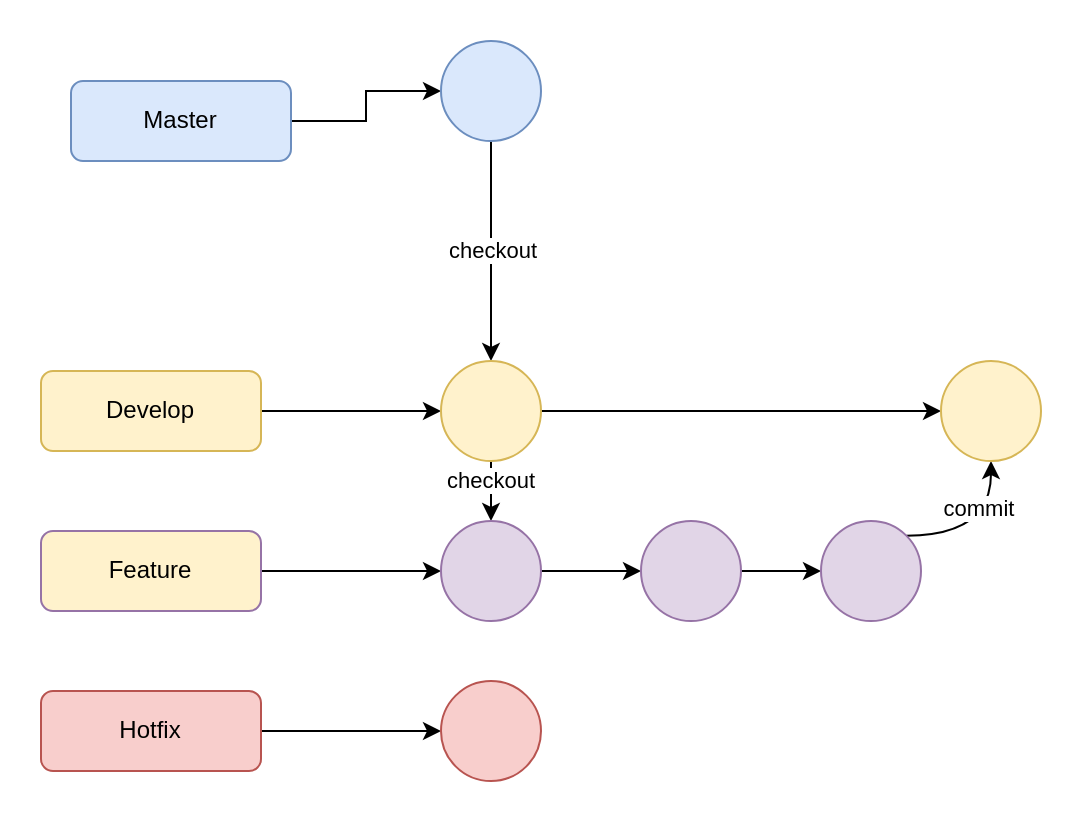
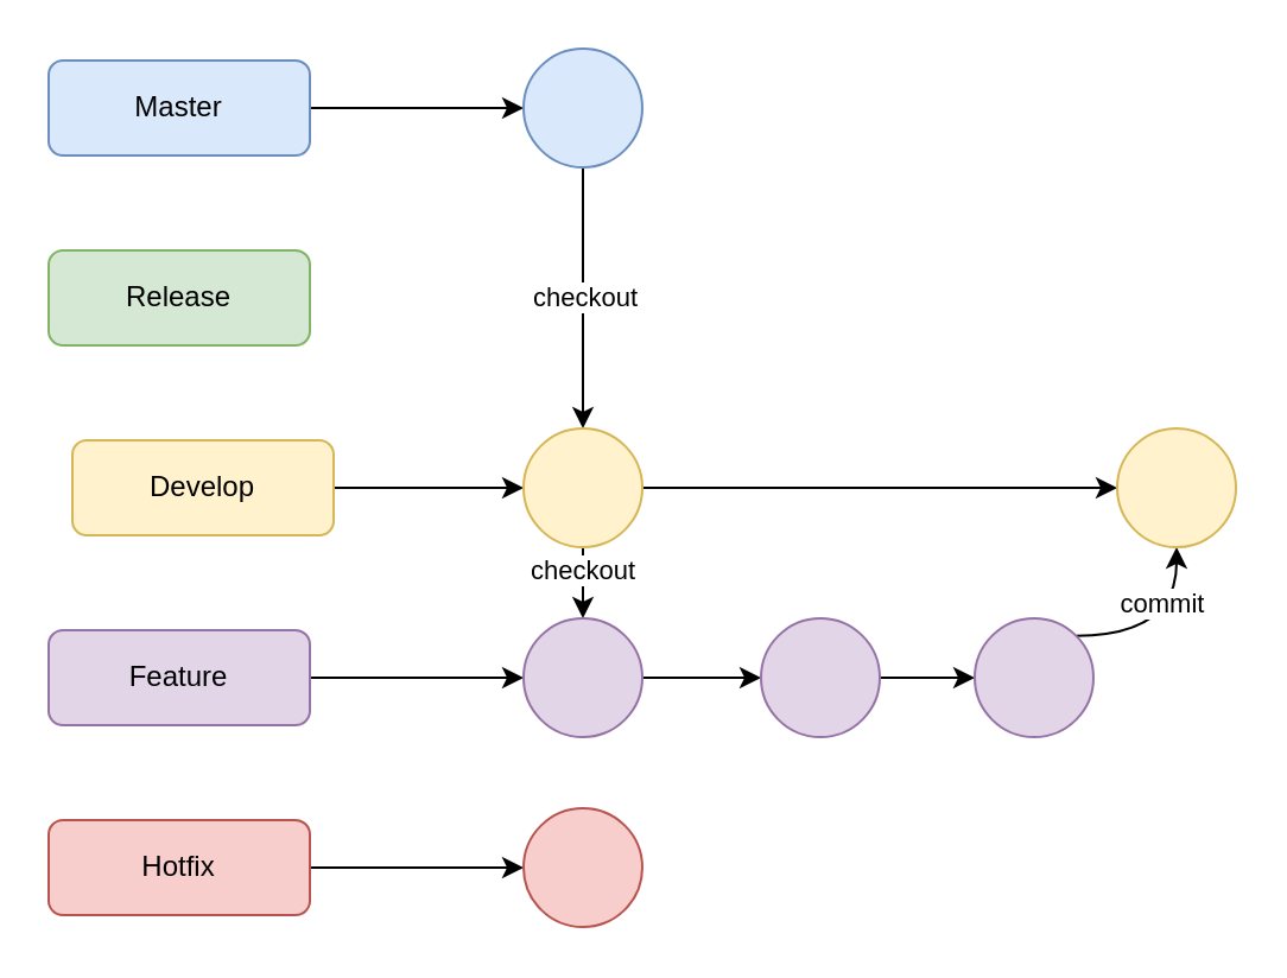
- <mxCell id="3" value="Master" style="rounded=1;whiteSpace=wrap;html=1;fillColor=#dae8fc;strokeColor=#6c8ebf;" vertex="1" parent="1"><mxGeometry x="35" y="40" width="110" height="40" as="geometry" /></mxCell>
+ <mxCell id="3" value="Master" style="rounded=1;whiteSpace=wrap;html=1;fillColor=#dae8fc;strokeColor=#6c8ebf;" vertex="1" parent="1"><mxGeometry x="20" y="25" width="110" height="40" as="geometry" /></mxCell>
+ <mxCell id="4" value="Release" style="rounded=1;whiteSpace=wrap;html=1;fillColor=#d5e8d4;strokeColor=#82b366;" vertex="1" parent="1"><mxGeometry x="20" y="105" width="110" height="40" as="geometry" /></mxCell>
- <mxCell id="6" value="Develop" style="rounded=1;whiteSpace=wrap;html=1;fillColor=#fff2cc;strokeColor=#d6b656;" vertex="1" parent="1"><mxGeometry x="20" y="185" width="110" height="40" as="geometry" /></mxCell>
+ <mxCell id="6" value="Develop" style="rounded=1;whiteSpace=wrap;html=1;fillColor=#fff2cc;strokeColor=#d6b656;" vertex="1" parent="1"><mxGeometry x="30" y="185" width="110" height="40" as="geometry" /></mxCell>
- <mxCell id="8" value="Feature" style="rounded=1;whiteSpace=wrap;html=1;fillColor=#fff2cc;strokeColor=#9673a6;" vertex="1" parent="1"><mxGeometry x="20" y="265" width="110" height="40" as="geometry" /></mxCell>
+ <mxCell id="8" value="Feature" style="rounded=1;whiteSpace=wrap;html=1;fillColor=#e1d5e7;strokeColor=#9673a6;" vertex="1" parent="1"><mxGeometry x="20" y="265" width="110" height="40" as="geometry" /></mxCell>
